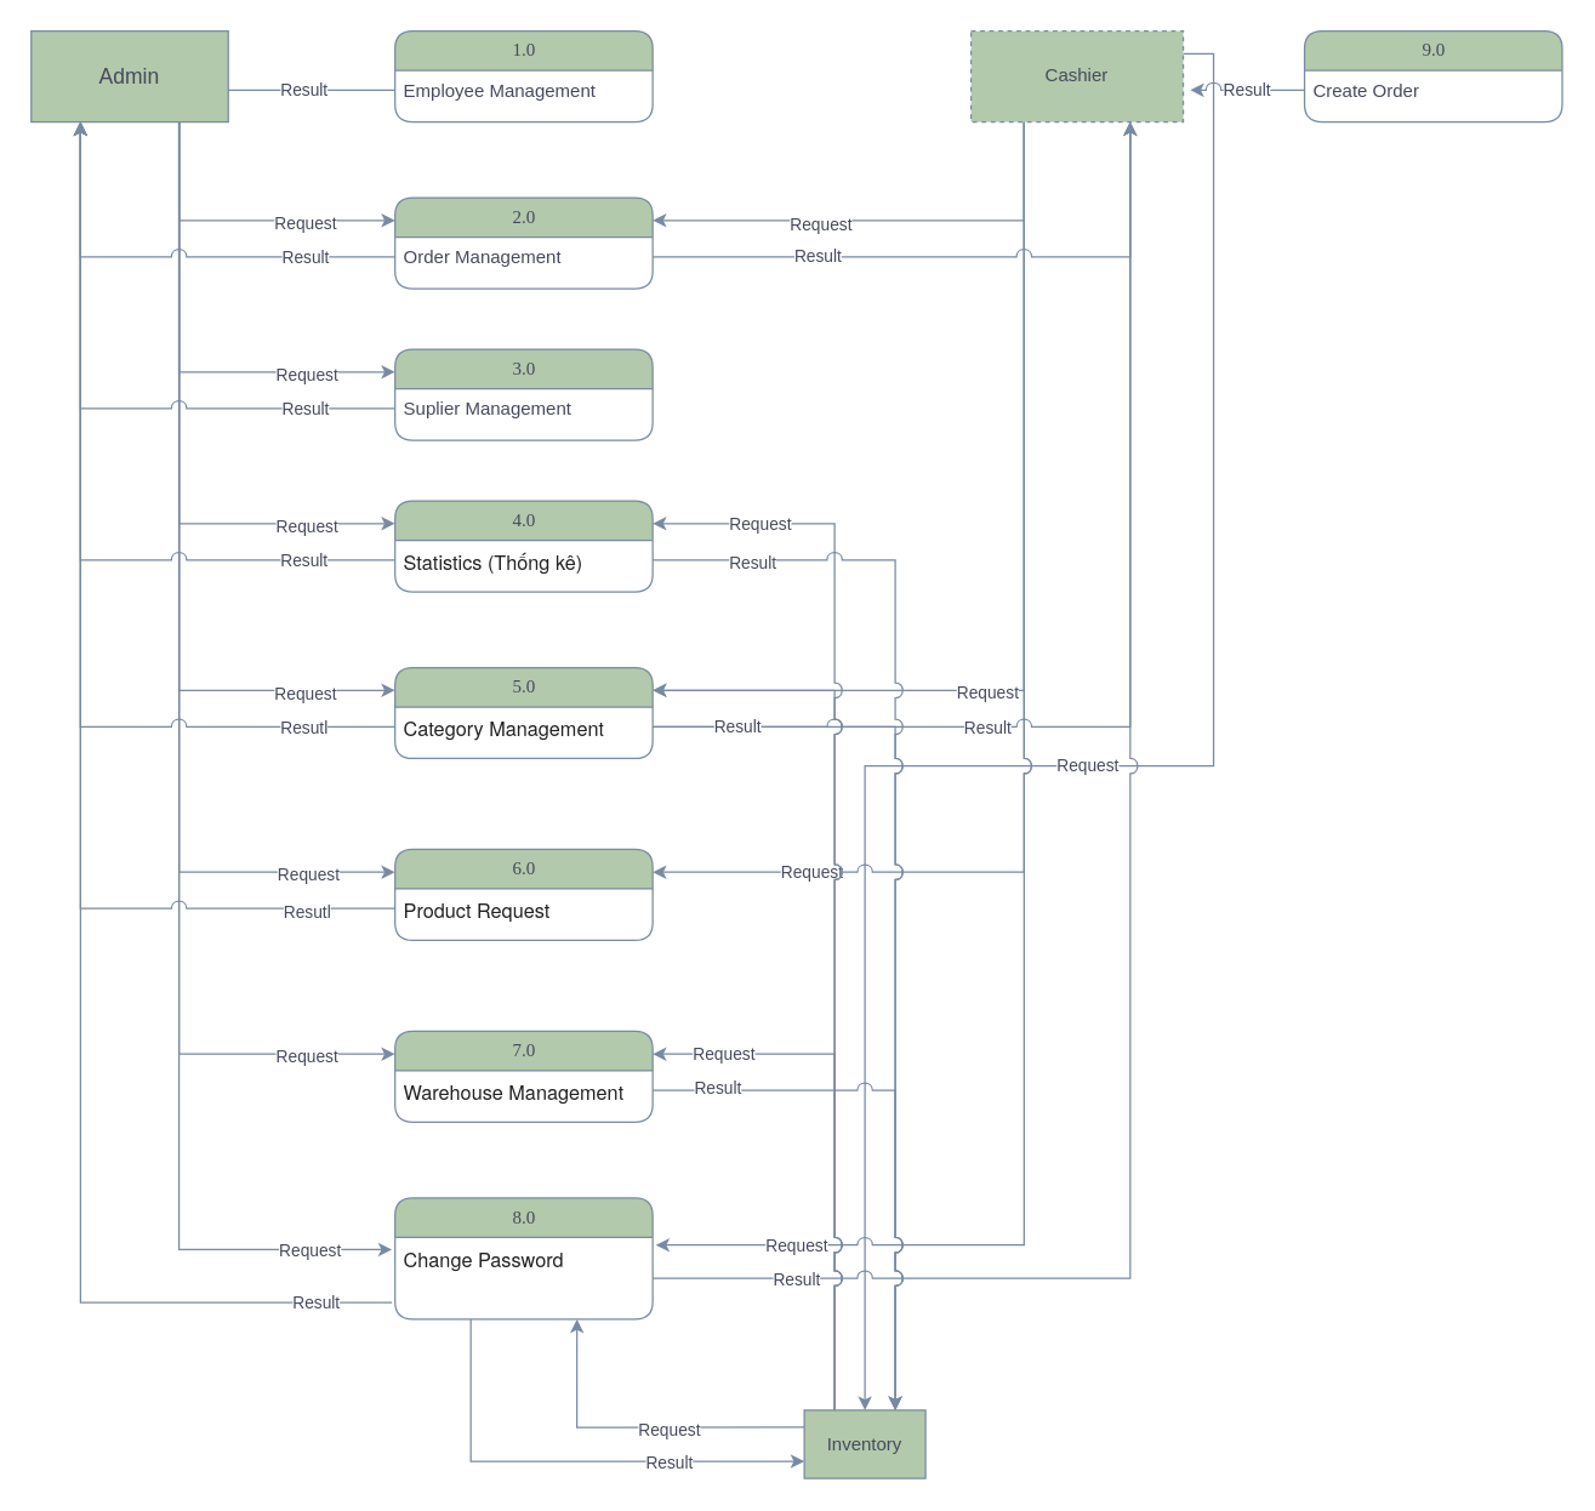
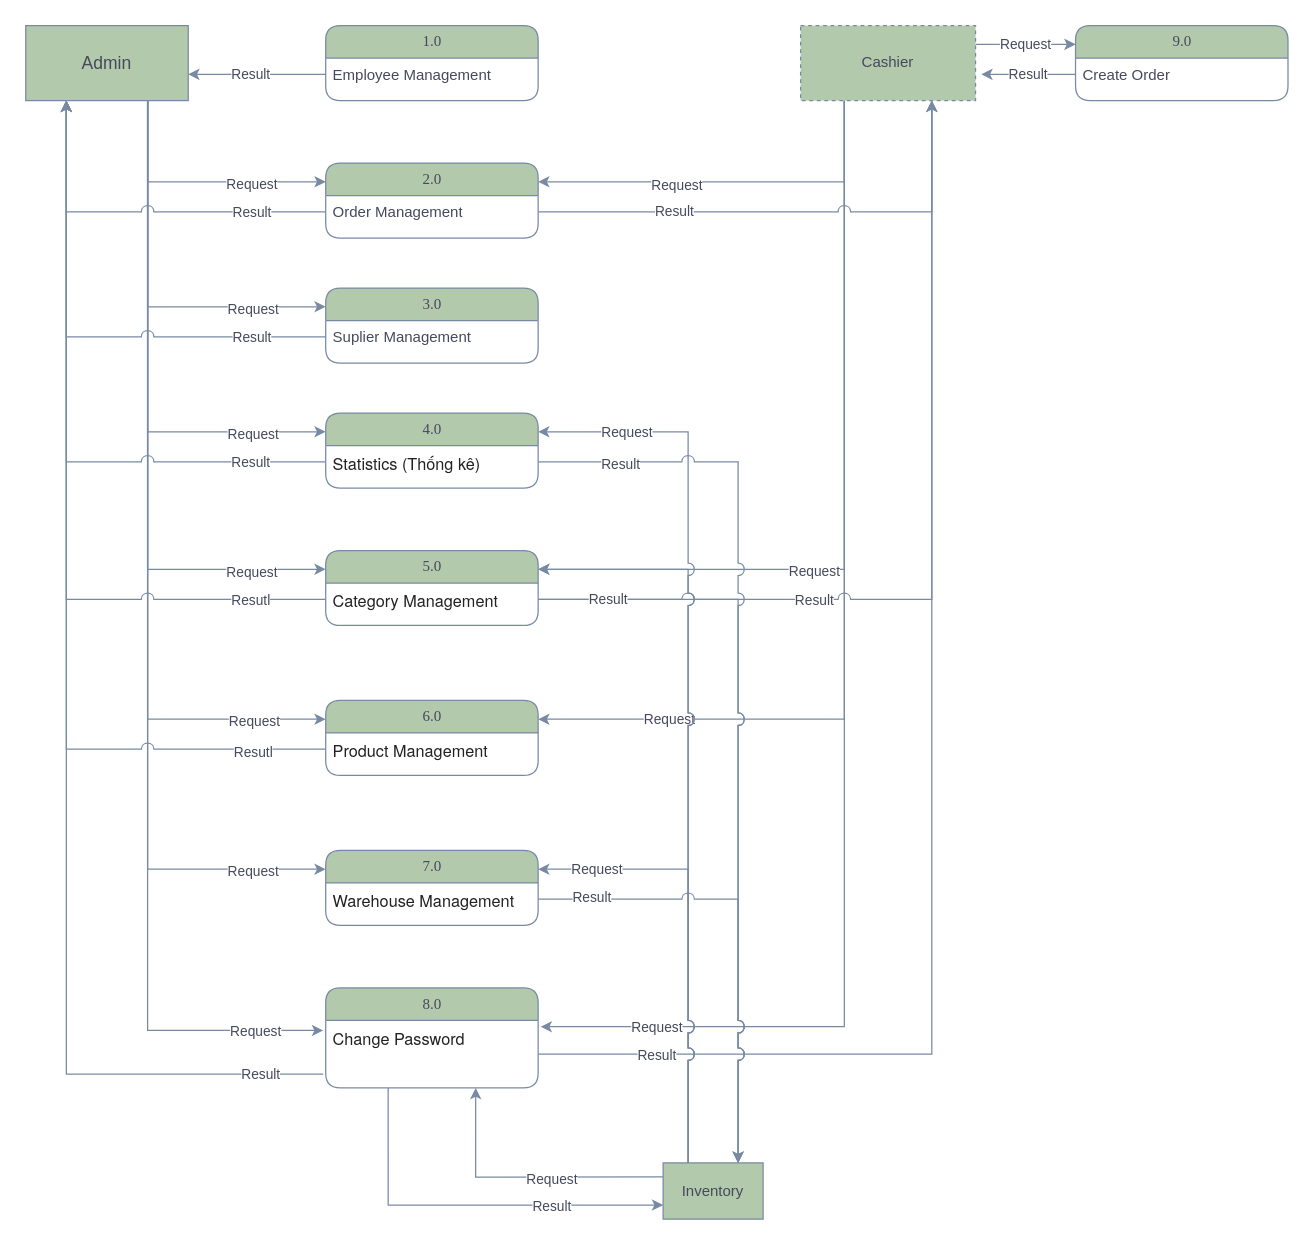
- <mxCell id="19" value="Result" style="edgeStyle=orthogonalEdgeStyle;rounded=0;orthogonalLoop=1;jettySize=auto;html=1;exitX=0;exitY=0.5;exitDx=0;exitDy=0;entryX=1;entryY=0.65;entryDx=0;entryDy=0;entryPerimeter=0;strokeColor=#788AA3;fontColor=#46495D;endArrow=none;" parent="1" source="3" target="18" edge="1"><mxGeometry x="0.091" relative="1" as="geometry"><mxPoint as="offset" /></mxGeometry></mxCell>
+ <mxCell id="19" value="Result" style="edgeStyle=orthogonalEdgeStyle;rounded=0;orthogonalLoop=1;jettySize=auto;html=1;exitX=0;exitY=0.5;exitDx=0;exitDy=0;entryX=1;entryY=0.65;entryDx=0;entryDy=0;entryPerimeter=0;strokeColor=#788AA3;fontColor=#46495D;" parent="1" source="3" target="18" edge="1"><mxGeometry x="0.091" relative="1" as="geometry"><mxPoint as="offset" /></mxGeometry></mxCell>
- <mxCell id="46" value="Request" style="edgeStyle=orthogonalEdgeStyle;rounded=0;jumpStyle=arc;jumpSize=10;orthogonalLoop=1;jettySize=auto;html=1;exitX=1;exitY=0.25;exitDx=0;exitDy=0;strokeColor=#788AA3;fontColor=#46495D;" parent="1" source="55" target="72" edge="1"><mxGeometry relative="1" as="geometry" /></mxCell>
+ <mxCell id="46" value="Request" style="edgeStyle=orthogonalEdgeStyle;rounded=0;jumpStyle=arc;jumpSize=10;orthogonalLoop=1;jettySize=auto;html=1;exitX=1;exitY=0.25;exitDx=0;exitDy=0;entryX=0;entryY=0.25;entryDx=0;entryDy=0;strokeColor=#788AA3;fontColor=#46495D;" parent="1" source="55" target="56" edge="1"><mxGeometry relative="1" as="geometry" /></mxCell>
- <mxCell id="29" value="&lt;span style=&quot;color: rgb(34 , 34 , 34) ; font-family: &amp;#34;helvetica neue&amp;#34; , &amp;#34;helvetica&amp;#34; , &amp;#34;arial&amp;#34; , sans-serif ; font-size: 13px&quot;&gt;Product Request&lt;/span&gt;" style="text;html=1;strokeColor=none;fillColor=none;spacingLeft=4;spacingRight=4;whiteSpace=wrap;overflow=hidden;rotatable=0;points=[[0,0.5],[1,0.5]];portConstraint=eastwest;fontColor=#46495D;" parent="28" vertex="1"><mxGeometry y="26" width="170" height="26" as="geometry" /></mxCell>
+ <mxCell id="29" value="&lt;span style=&quot;color: rgb(34 , 34 , 34) ; font-family: &amp;#34;helvetica neue&amp;#34; , &amp;#34;helvetica&amp;#34; , &amp;#34;arial&amp;#34; , sans-serif ; font-size: 13px&quot;&gt;Product Management&lt;/span&gt;" style="text;html=1;strokeColor=none;fillColor=none;spacingLeft=4;spacingRight=4;whiteSpace=wrap;overflow=hidden;rotatable=0;points=[[0,0.5],[1,0.5]];portConstraint=eastwest;fontColor=#46495D;" parent="28" vertex="1"><mxGeometry y="26" width="170" height="26" as="geometry" /></mxCell>
